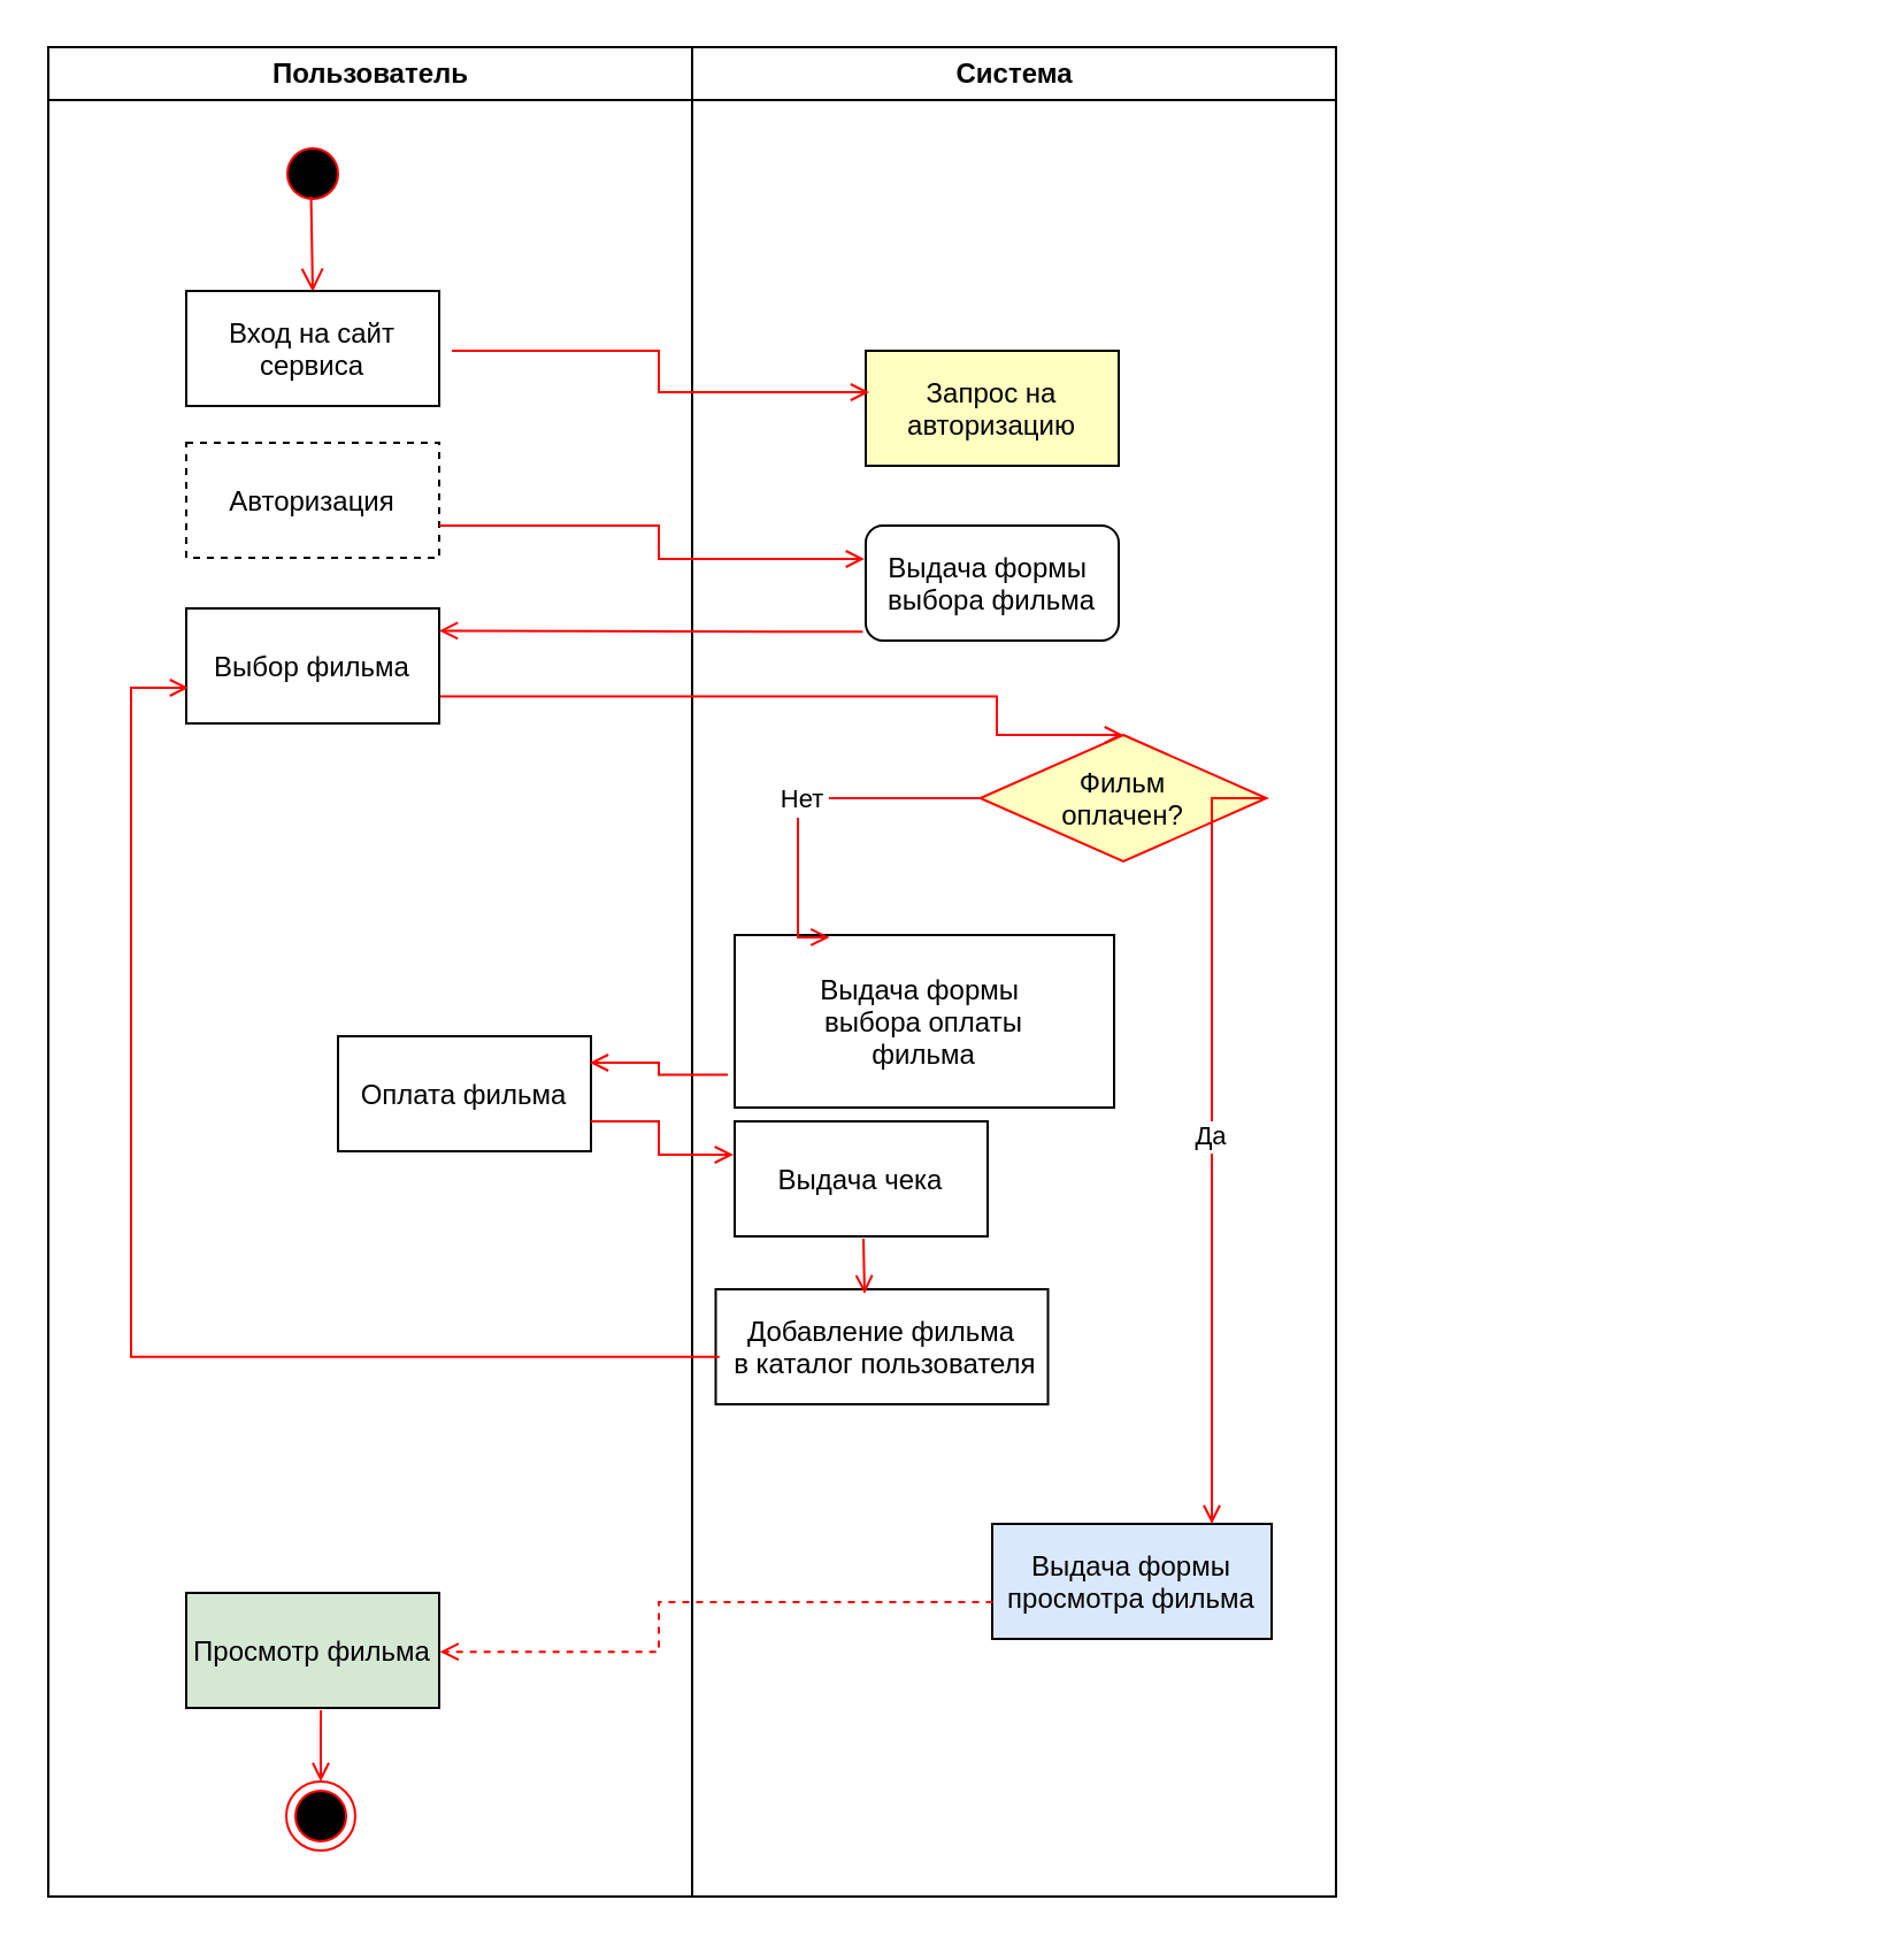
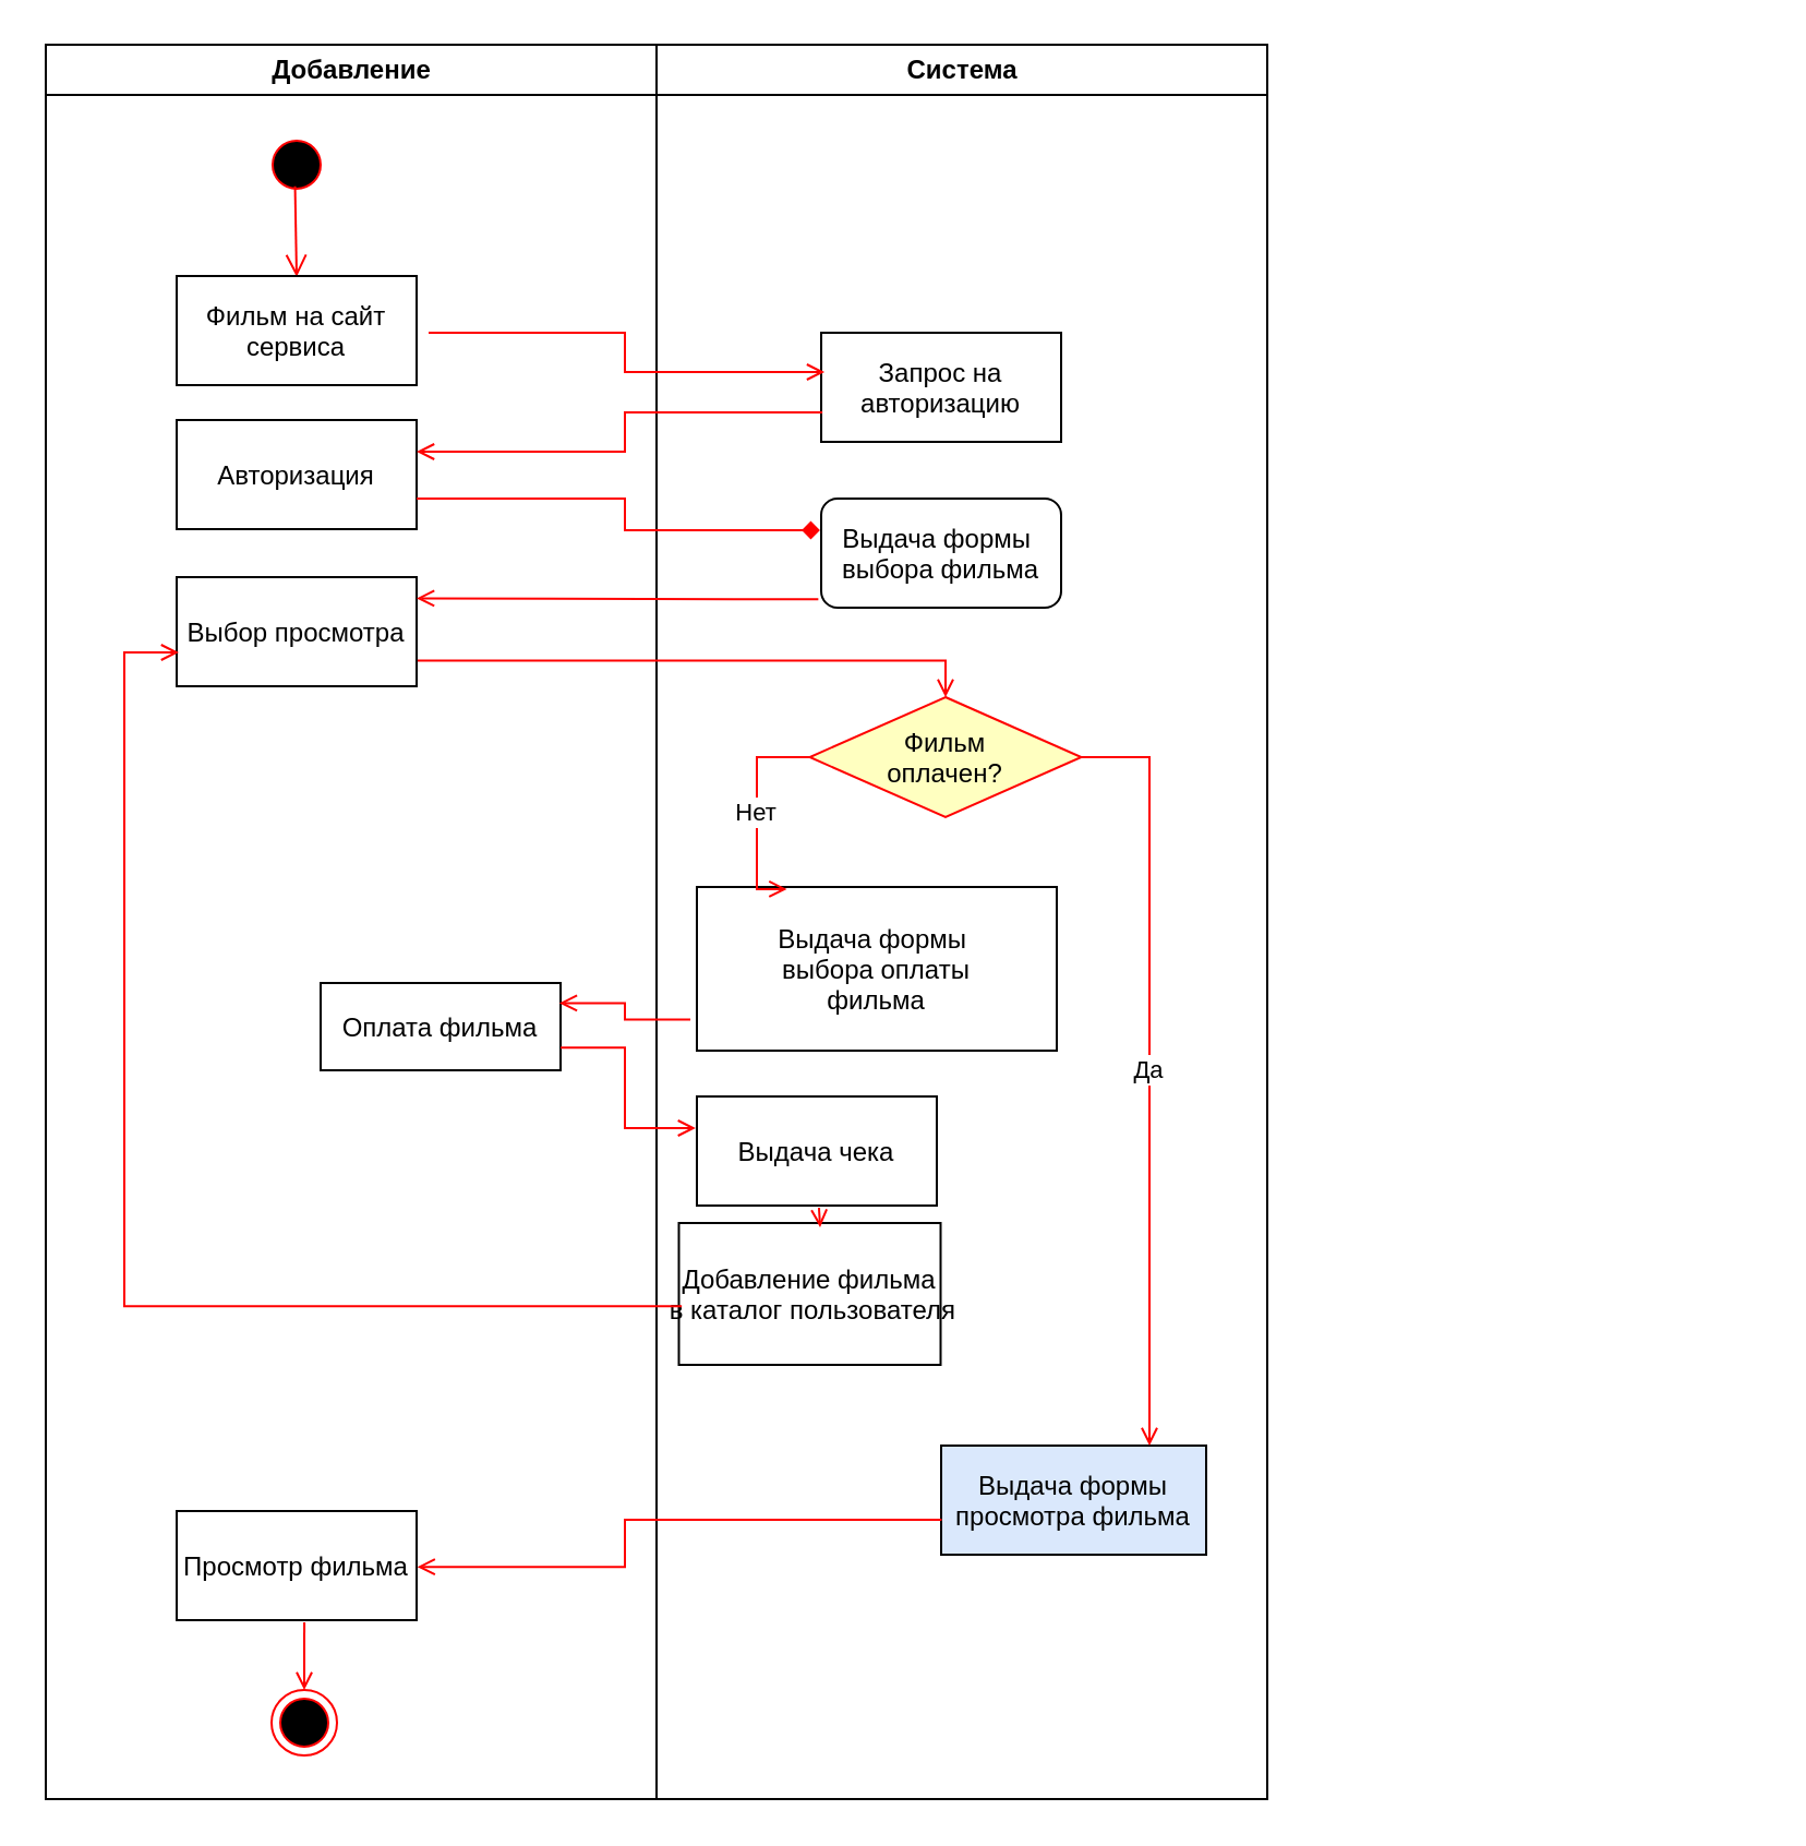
- <mxCell id="2" value="Пользователь" style="swimlane;whiteSpace=wrap" parent="1" vertex="1"><mxGeometry x="20.5" y="20" width="280" height="804" as="geometry" /></mxCell>
+ <mxCell id="2" value="Добавление" style="swimlane;whiteSpace=wrap" parent="1" vertex="1"><mxGeometry x="20.5" y="20" width="280" height="804" as="geometry" /></mxCell>
- <mxCell id="5" value="Вход на сайт &#10;сервиса" style="" parent="2" vertex="1"><mxGeometry x="60" y="106" width="110" height="50" as="geometry" /></mxCell>
+ <mxCell id="5" value="Фильм на сайт &#10;сервиса" style="" parent="2" vertex="1"><mxGeometry x="60" y="106" width="110" height="50" as="geometry" /></mxCell>
- <mxCell id="13" value="Запрос на &#10;авторизацию" style="fillColor=#ffffc0;" parent="12" vertex="1"><mxGeometry x="75.5" y="132" width="110" height="50" as="geometry" /></mxCell>
+ <mxCell id="13" value="Запрос на &#10;авторизацию" style="" parent="12" vertex="1"><mxGeometry x="75.5" y="132" width="110" height="50" as="geometry" /></mxCell>
+ <mxCell id="27" value="" style="edgeStyle=elbowEdgeStyle;elbow=horizontal;strokeColor=#FF0000;endArrow=open;endFill=1;rounded=0;entryX=1;entryY=0.29;entryDx=0;entryDy=0;entryPerimeter=0;exitX=0.005;exitY=0.73;exitDx=0;exitDy=0;exitPerimeter=0;" parent="1" source="13" target="8" edge="1"><mxGeometry width="100" height="100" relative="1" as="geometry"><mxPoint x="346" y="192" as="sourcePoint" /><mxPoint x="436" y="192" as="targetPoint" /><Array as="points"><mxPoint x="286" y="192" /><mxPoint x="286" y="202" /></Array></mxGeometry></mxCell>
- <mxCell id="8" value="Авторизация" style="dashed=1;" parent="2" vertex="1"><mxGeometry x="60" y="172" width="110" height="50" as="geometry" /></mxCell>
+ <mxCell id="8" value="Авторизация" style="" parent="2" vertex="1"><mxGeometry x="60" y="172" width="110" height="50" as="geometry" /></mxCell>
- <mxCell id="28" value="" style="edgeStyle=elbowEdgeStyle;elbow=horizontal;strokeColor=#FF0000;endArrow=open;endFill=1;rounded=0;entryX=-0.005;entryY=0.29;entryDx=0;entryDy=0;entryPerimeter=0;exitX=1;exitY=0.72;exitDx=0;exitDy=0;exitPerimeter=0;" parent="1" source="8" target="14" edge="1"><mxGeometry width="100" height="100" relative="1" as="geometry"><mxPoint x="386.55" y="198.5" as="sourcePoint" /><mxPoint x="200.5" y="216.5" as="targetPoint" /><Array as="points"><mxPoint x="286" y="232" /><mxPoint x="296" y="212" /></Array></mxGeometry></mxCell>
+ <mxCell id="28" value="" style="edgeStyle=elbowEdgeStyle;elbow=horizontal;strokeColor=#FF0000;endArrow=diamond;endFill=1;rounded=0;entryX=-0.005;entryY=0.29;entryDx=0;entryDy=0;entryPerimeter=0;exitX=1;exitY=0.72;exitDx=0;exitDy=0;exitPerimeter=0;" parent="1" source="8" target="14" edge="1"><mxGeometry width="100" height="100" relative="1" as="geometry"><mxPoint x="386.55" y="198.5" as="sourcePoint" /><mxPoint x="200.5" y="216.5" as="targetPoint" /><Array as="points"><mxPoint x="286" y="232" /><mxPoint x="296" y="212" /></Array></mxGeometry></mxCell>
- <mxCell id="6" value="Выбор фильма" style="" parent="2" vertex="1"><mxGeometry x="60" y="244" width="110" height="50" as="geometry" /></mxCell>
+ <mxCell id="6" value="Выбор просмотра" style="" parent="2" vertex="1"><mxGeometry x="60" y="244" width="110" height="50" as="geometry" /></mxCell>
- <mxCell id="19" value="Фильм &#10;оплачен?" style="rhombus;fillColor=#ffffc0;strokeColor=#ff0000;" parent="12" vertex="1"><mxGeometry x="125.25" y="299" width="124.5" height="55" as="geometry" /></mxCell>
+ <mxCell id="19" value="Фильм &#10;оплачен?" style="rhombus;fillColor=#ffffc0;strokeColor=#ff0000;" parent="12" vertex="1"><mxGeometry x="70.25" y="299" width="124.5" height="55" as="geometry" /></mxCell>
- <mxCell id="7" value="Оплата фильма" style="" parent="2" vertex="1"><mxGeometry x="126" y="430" width="110" height="50" as="geometry" /></mxCell>
+ <mxCell id="7" value="Оплата фильма" style="" parent="2" vertex="1"><mxGeometry x="126" y="430" width="110" height="40" as="geometry" /></mxCell>
- <mxCell id="16" value="Выдача чека" style="" parent="12" vertex="1"><mxGeometry x="18.5" y="467" width="110" height="50" as="geometry" /></mxCell>
+ <mxCell id="16" value="Выдача чека" style="" parent="12" vertex="1"><mxGeometry x="18.5" y="482" width="110" height="50" as="geometry" /></mxCell>
- <mxCell id="17" value="Добавление фильма&#10; в каталог пользователя" style="" parent="12" vertex="1"><mxGeometry x="10.25" y="540" width="144.5" height="50" as="geometry" /></mxCell>
+ <mxCell id="17" value="Добавление фильма&#10; в каталог пользователя" style="" parent="12" vertex="1"><mxGeometry x="10.25" y="540" width="120" height="65" as="geometry" /></mxCell>
- <mxCell id="30" value="" style="edgeStyle=elbowEdgeStyle;elbow=horizontal;strokeColor=#FF0000;endArrow=open;endFill=1;rounded=0;entryX=1.003;entryY=0.512;entryDx=0;entryDy=0;entryPerimeter=0;exitX=0.002;exitY=0.68;exitDx=0;exitDy=0;exitPerimeter=0;dashed=1;" parent="1" source="21" target="9" edge="1"><mxGeometry width="100" height="100" relative="1" as="geometry"><mxPoint x="426" y="692" as="sourcePoint" /><mxPoint x="386.156" y="567.4" as="targetPoint" /><Array as="points"><mxPoint x="286" y="712" /><mxPoint x="326" y="712" /><mxPoint x="380.5" y="558" /><mxPoint x="385" y="476.05" /></Array></mxGeometry></mxCell>
+ <mxCell id="30" value="" style="edgeStyle=elbowEdgeStyle;elbow=horizontal;strokeColor=#FF0000;endArrow=open;endFill=1;rounded=0;entryX=1.003;entryY=0.512;entryDx=0;entryDy=0;entryPerimeter=0;exitX=0.002;exitY=0.68;exitDx=0;exitDy=0;exitPerimeter=0;" parent="1" source="21" target="9" edge="1"><mxGeometry width="100" height="100" relative="1" as="geometry"><mxPoint x="426" y="692" as="sourcePoint" /><mxPoint x="386.156" y="567.4" as="targetPoint" /><Array as="points"><mxPoint x="286" y="712" /><mxPoint x="326" y="712" /><mxPoint x="380.5" y="558" /><mxPoint x="385" y="476.05" /></Array></mxGeometry></mxCell>
- <mxCell id="9" value="Просмотр фильма" style="fillColor=#d5e8d4;" parent="2" vertex="1"><mxGeometry x="60" y="672" width="110" height="50" as="geometry" /></mxCell>
+ <mxCell id="9" value="Просмотр фильма" style="" parent="2" vertex="1"><mxGeometry x="60" y="672" width="110" height="50" as="geometry" /></mxCell>
